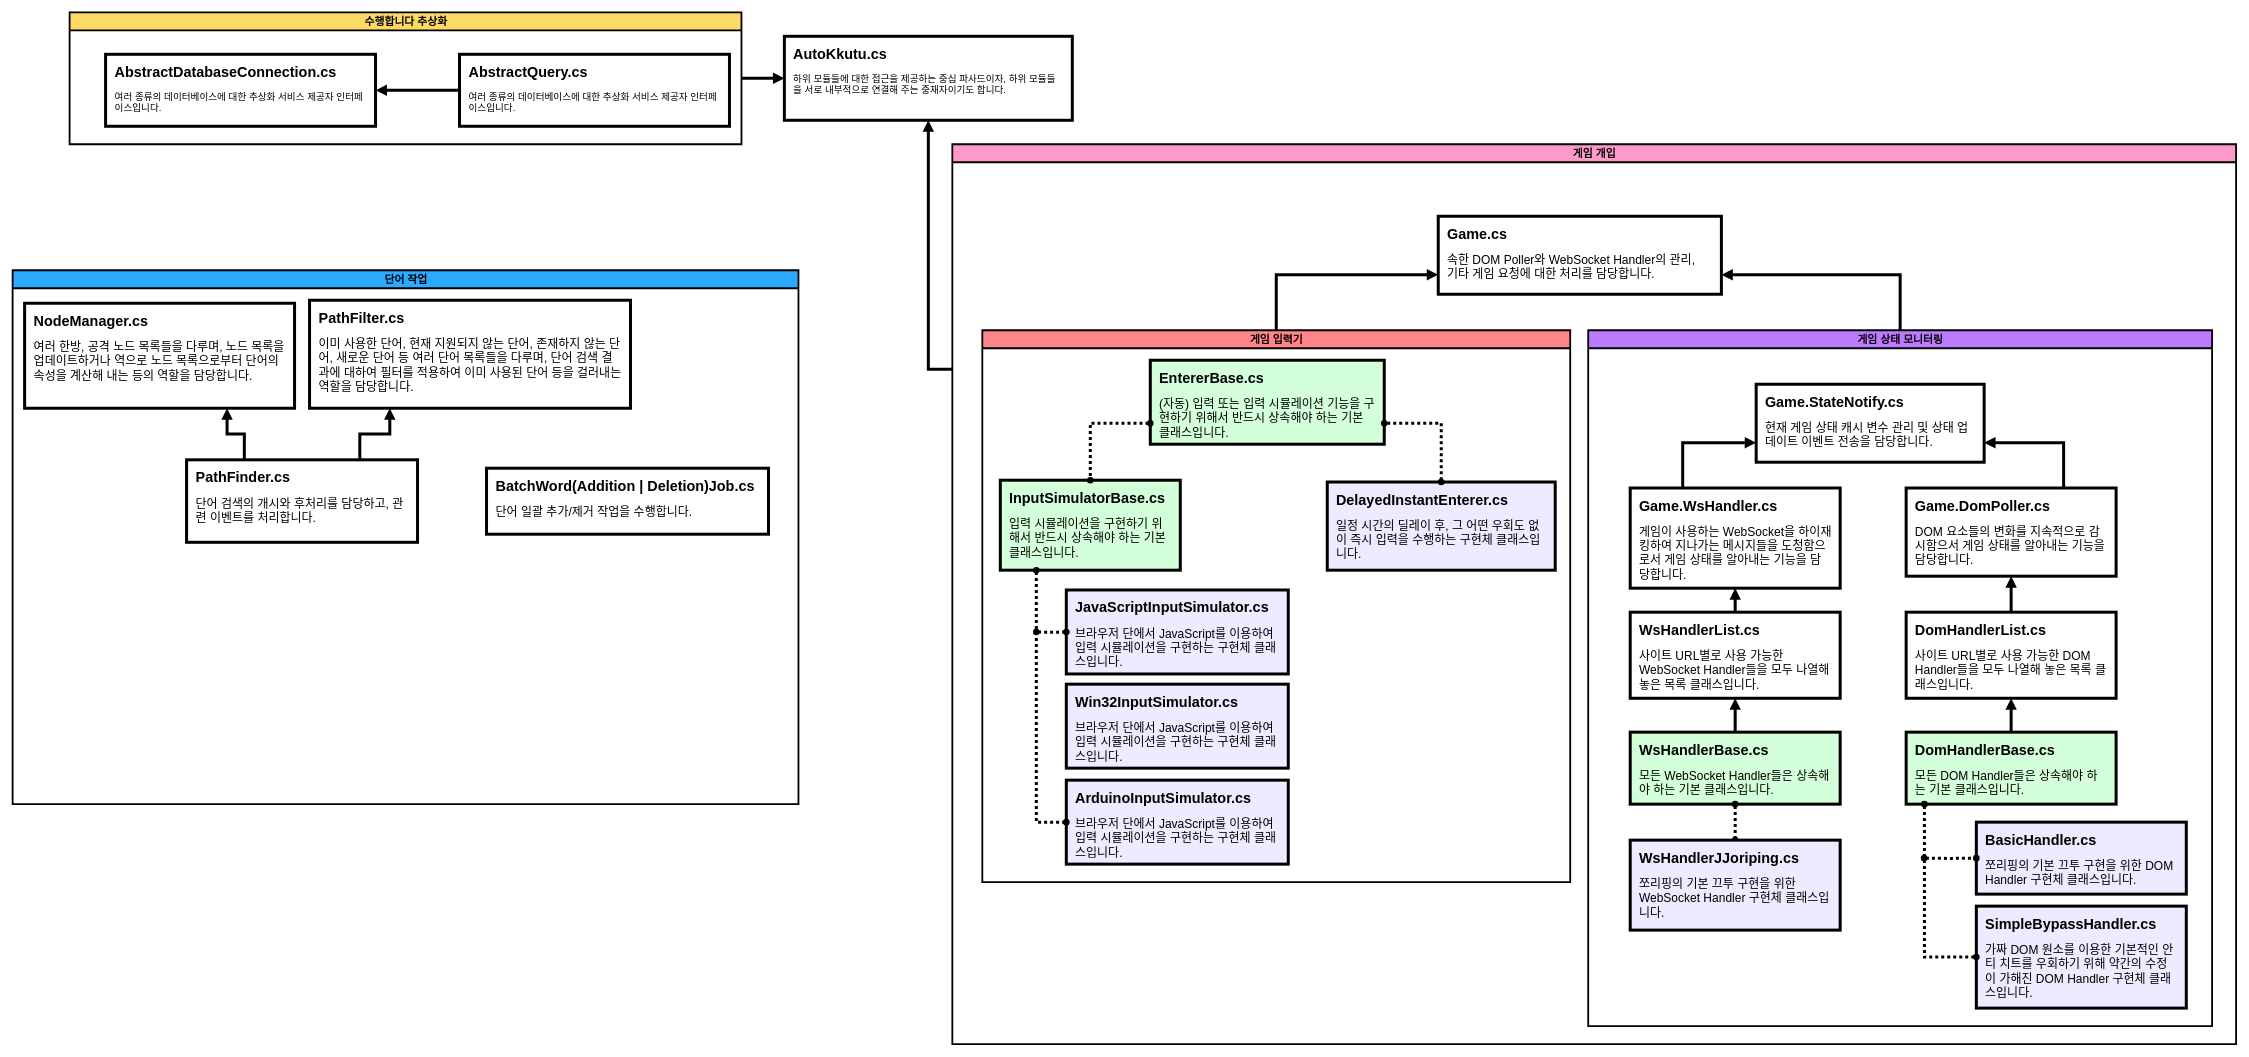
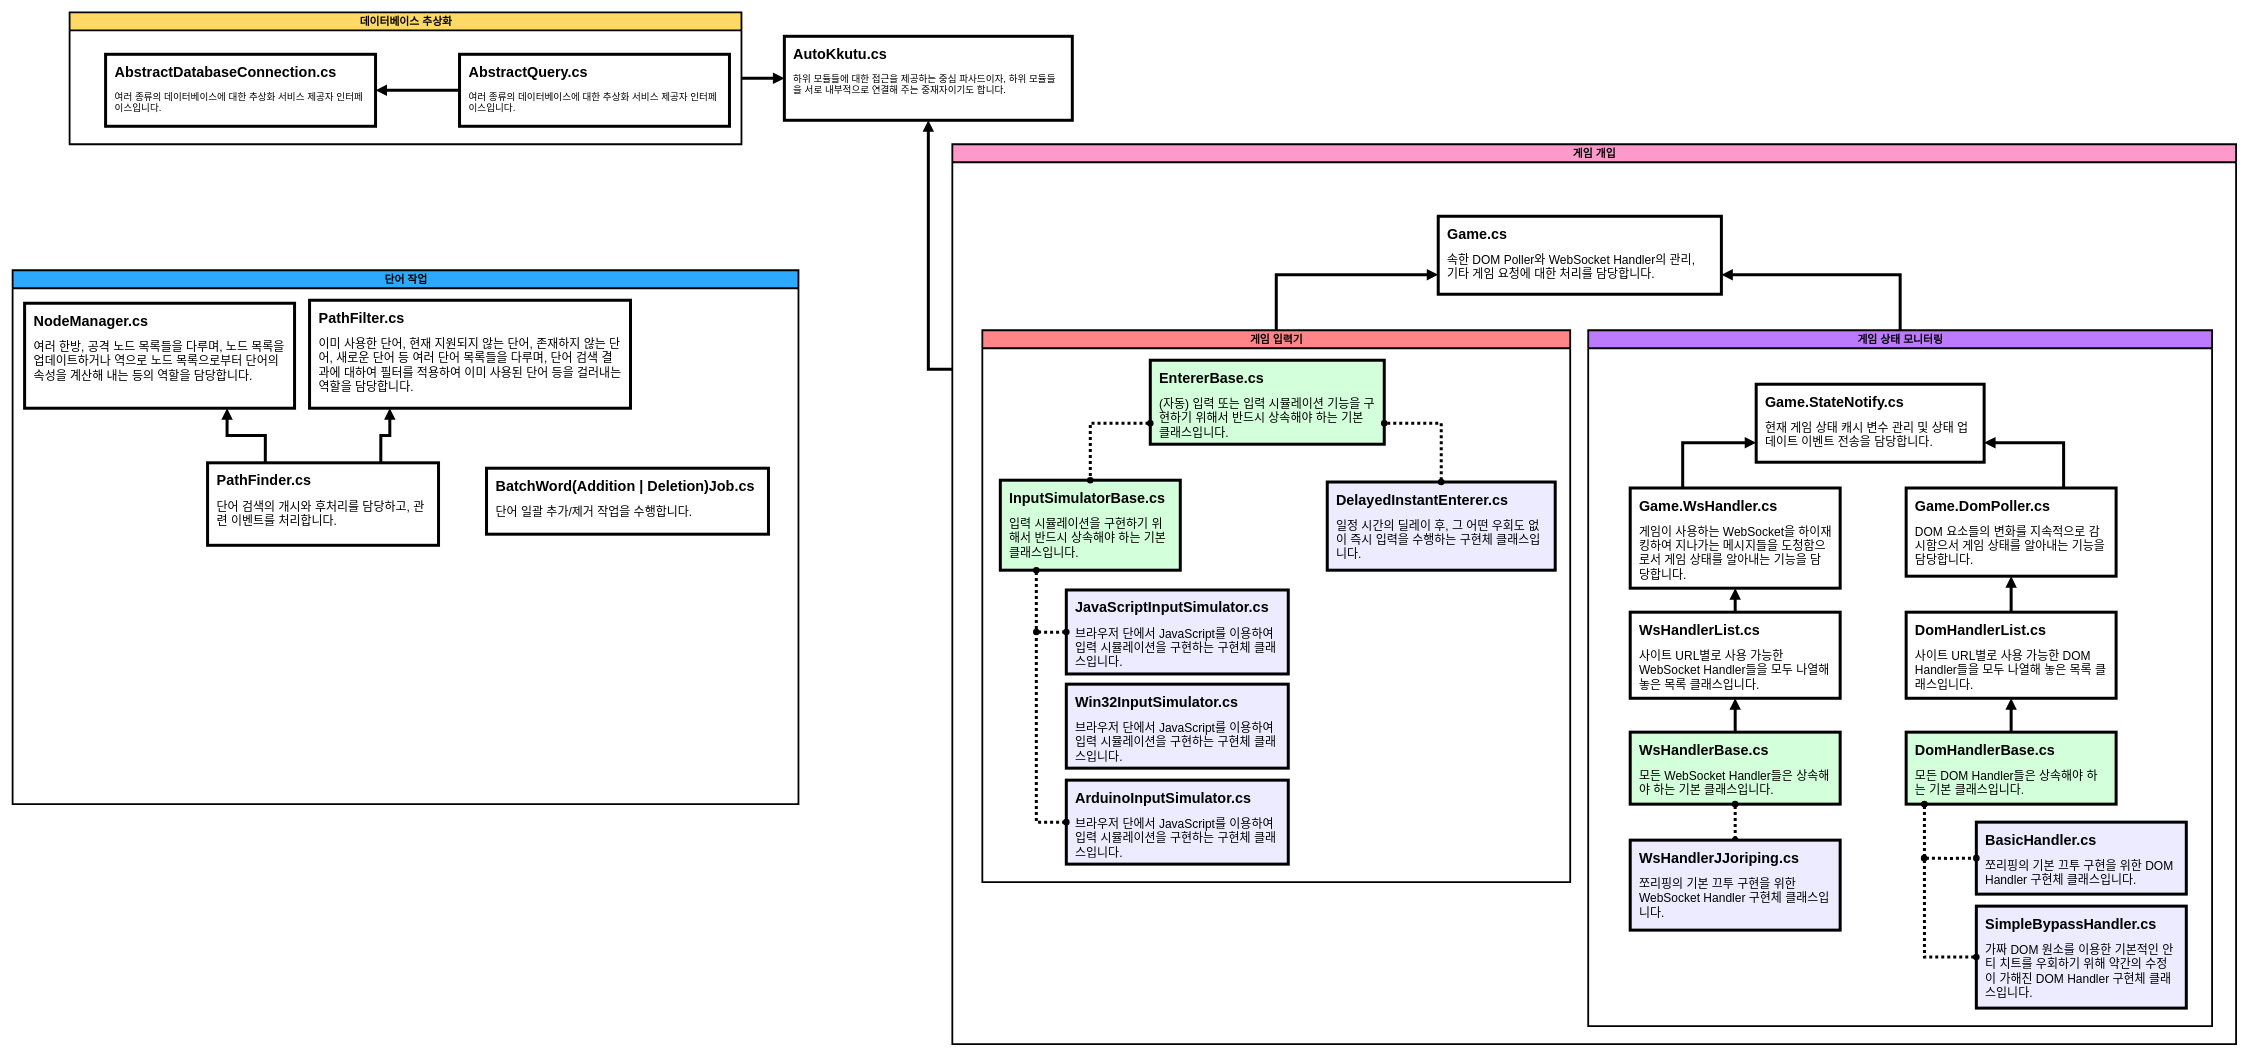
- <mxCell id="47" value="수행합니다 추상화" style="swimlane;rounded=0;shadow=0;glass=0;labelBackgroundColor=none;labelBorderColor=none;sketch=0;fillStyle=auto;strokeColor=default;strokeWidth=3;fontSize=18;fillColor=#FFD966;gradientColor=none;html=1;swimlaneFillColor=none;startSize=30;" vertex="1" parent="1"><mxGeometry x="115.5" y="20" width="1120" height="220" as="geometry" /></mxCell>
+ <mxCell id="47" value="데이터베이스 추상화" style="swimlane;rounded=0;shadow=0;glass=0;labelBackgroundColor=none;labelBorderColor=none;sketch=0;fillStyle=auto;strokeColor=default;strokeWidth=3;fontSize=18;fillColor=#FFD966;gradientColor=none;html=1;swimlaneFillColor=none;startSize=30;" vertex="1" parent="1"><mxGeometry x="115.5" y="20" width="1120" height="220" as="geometry" /></mxCell>
- <mxCell id="5" value="&lt;h1&gt;PathFinder.cs&lt;/h1&gt;&lt;p&gt;&lt;font style=&quot;font-size: 20px;&quot;&gt;단어 검색의 개시와 후처리를 담당하고, 관련 이벤트를 처리합니다.&lt;/font&gt;&lt;/p&gt;" style="text;html=1;strokeColor=default;fillColor=none;spacing=15;spacingTop=-20;whiteSpace=wrap;overflow=hidden;rounded=0;strokeWidth=5;perimeterSpacing=0;glass=0;shadow=0;" parent="4" vertex="1"><mxGeometry x="290" y="316" width="385" height="137.5" as="geometry" /></mxCell>
+ <mxCell id="5" value="&lt;h1&gt;PathFinder.cs&lt;/h1&gt;&lt;p&gt;&lt;font style=&quot;font-size: 20px;&quot;&gt;단어 검색의 개시와 후처리를 담당하고, 관련 이벤트를 처리합니다.&lt;/font&gt;&lt;/p&gt;" style="text;html=1;strokeColor=default;fillColor=none;spacing=15;spacingTop=-20;whiteSpace=wrap;overflow=hidden;rounded=0;strokeWidth=5;perimeterSpacing=0;glass=0;shadow=0;" parent="4" vertex="1"><mxGeometry x="325" y="321" width="385" height="137.5" as="geometry" /></mxCell>
